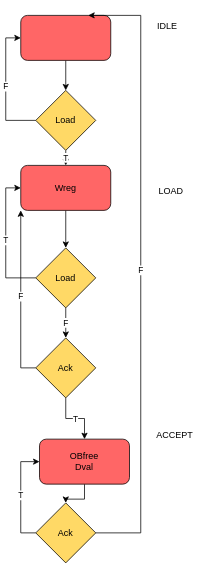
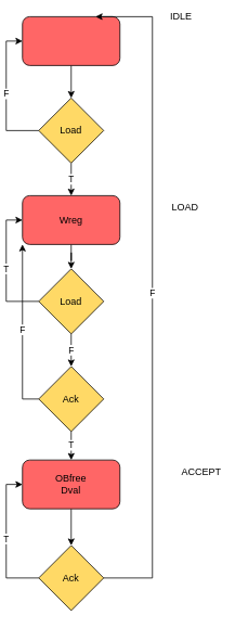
- <mxCell id="19" value="IDLE" style="text;html=1;align=center;verticalAlign=middle;resizable=0;points=[];autosize=1;strokeColor=none;fillColor=none;" vertex="1" parent="1"><mxGeometry x="190" y="20" width="50" height="30" as="geometry" /></mxCell>
+ <mxCell id="19" value="IDLE" style="text;html=1;align=center;verticalAlign=middle;resizable=0;points=[];autosize=1;strokeColor=none;fillColor=none;" vertex="1" parent="1"><mxGeometry x="190" y="5" width="50" height="30" as="geometry" /></mxCell>
- <mxCell id="8" value="Wreg" style="rounded=1;whiteSpace=wrap;html=1;fillColor=#FF6666;" vertex="1" parent="1"><mxGeometry x="20" y="220" width="120" height="60" as="geometry" /></mxCell>
+ <mxCell id="8" value="Wreg" style="rounded=1;whiteSpace=wrap;html=1;fillColor=#FF6666;" vertex="1" parent="1"><mxGeometry x="20" y="240" width="120" height="60" as="geometry" /></mxCell>
- <mxCell id="21" value="ACCEPT" style="text;html=1;align=center;verticalAlign=middle;resizable=0;points=[];autosize=1;strokeColor=none;fillColor=none;" vertex="1" parent="1"><mxGeometry x="190" y="565" width="70" height="30" as="geometry" /></mxCell>
+ <mxCell id="21" value="ACCEPT" style="text;html=1;align=center;verticalAlign=middle;resizable=0;points=[];autosize=1;strokeColor=none;fillColor=none;" vertex="1" parent="1"><mxGeometry x="205" y="565" width="70" height="30" as="geometry" /></mxCell>
- <mxCell id="16" value="OBfree&lt;br&gt;Dval" style="rounded=1;whiteSpace=wrap;html=1;fillColor=#FF6666;" vertex="1" parent="1"><mxGeometry x="45" y="585" width="120" height="60" as="geometry" /></mxCell>
+ <mxCell id="16" value="OBfree&lt;br&gt;Dval" style="rounded=1;whiteSpace=wrap;html=1;fillColor=#FF6666;" vertex="1" parent="1"><mxGeometry x="20" y="565" width="120" height="60" as="geometry" /></mxCell>
